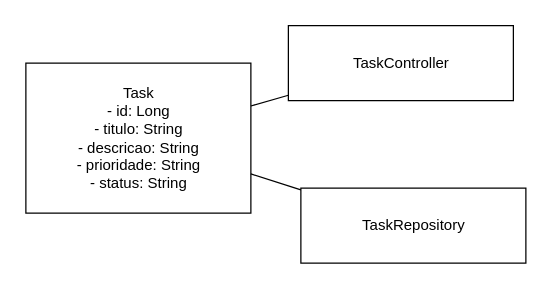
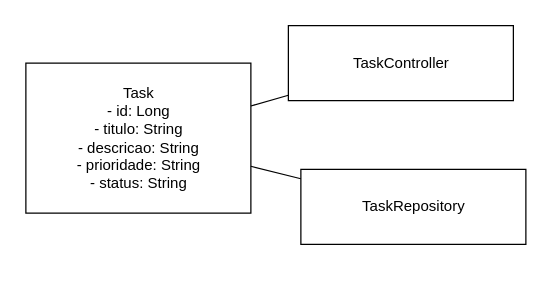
- <mxCell id="4" value="TaskRepository" style="shape=umlClass;html=1;" vertex="1" parent="1"><mxGeometry x="240" y="150" width="180" height="60" as="geometry" /></mxCell>
+ <mxCell id="4" value="TaskRepository" style="shape=umlClass;html=1;" vertex="1" parent="1"><mxGeometry x="240" y="135" width="180" height="60" as="geometry" /></mxCell>
